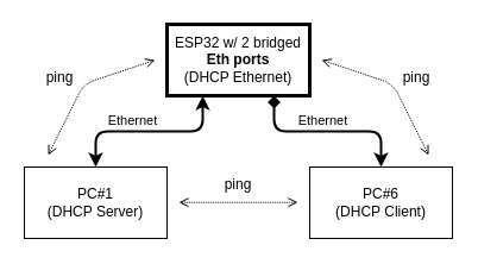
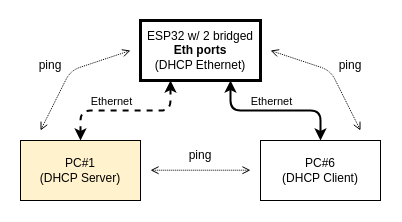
- <mxCell id="6" style="edgeStyle=orthogonalEdgeStyle;html=1;exitX=0.5;exitY=0;exitDx=0;exitDy=0;entryX=0.75;entryY=1;entryDx=0;entryDy=0;startArrow=classic;startFill=1;strokeWidth=2;endArrow=diamond;" parent="1" source="8" target="2" edge="1"><mxGeometry relative="1" as="geometry" /></mxCell>
+ <mxCell id="6" style="edgeStyle=orthogonalEdgeStyle;html=1;exitX=0.5;exitY=0;exitDx=0;exitDy=0;entryX=0.75;entryY=1;entryDx=0;entryDy=0;startArrow=classic;startFill=1;strokeWidth=2;" parent="1" source="8" target="2" edge="1"><mxGeometry relative="1" as="geometry" /></mxCell>
- <mxCell id="3" style="edgeStyle=orthogonalEdgeStyle;html=1;exitX=0.5;exitY=0;exitDx=0;exitDy=0;entryX=0.25;entryY=1;entryDx=0;entryDy=0;startArrow=classic;startFill=1;strokeWidth=2;" parent="1" source="5" target="2" edge="1"><mxGeometry relative="1" as="geometry" /></mxCell>
+ <mxCell id="3" style="edgeStyle=orthogonalEdgeStyle;html=1;exitX=0.5;exitY=0;exitDx=0;exitDy=0;entryX=0.25;entryY=1;entryDx=0;entryDy=0;startArrow=classic;startFill=1;strokeWidth=2;dashed=1;" parent="1" source="5" target="2" edge="1"><mxGeometry relative="1" as="geometry" /></mxCell>
- <mxCell id="5" value="PC#1&lt;br&gt;(DHCP Server)" style="rounded=0;whiteSpace=wrap;html=1;" parent="1" vertex="1"><mxGeometry x="20" y="140" width="120" height="60" as="geometry" /></mxCell>
+ <mxCell id="5" value="PC#1&lt;br&gt;(DHCP Server)" style="rounded=0;whiteSpace=wrap;html=1;fillColor=#fff2cc;" parent="1" vertex="1"><mxGeometry x="20" y="140" width="120" height="60" as="geometry" /></mxCell>
